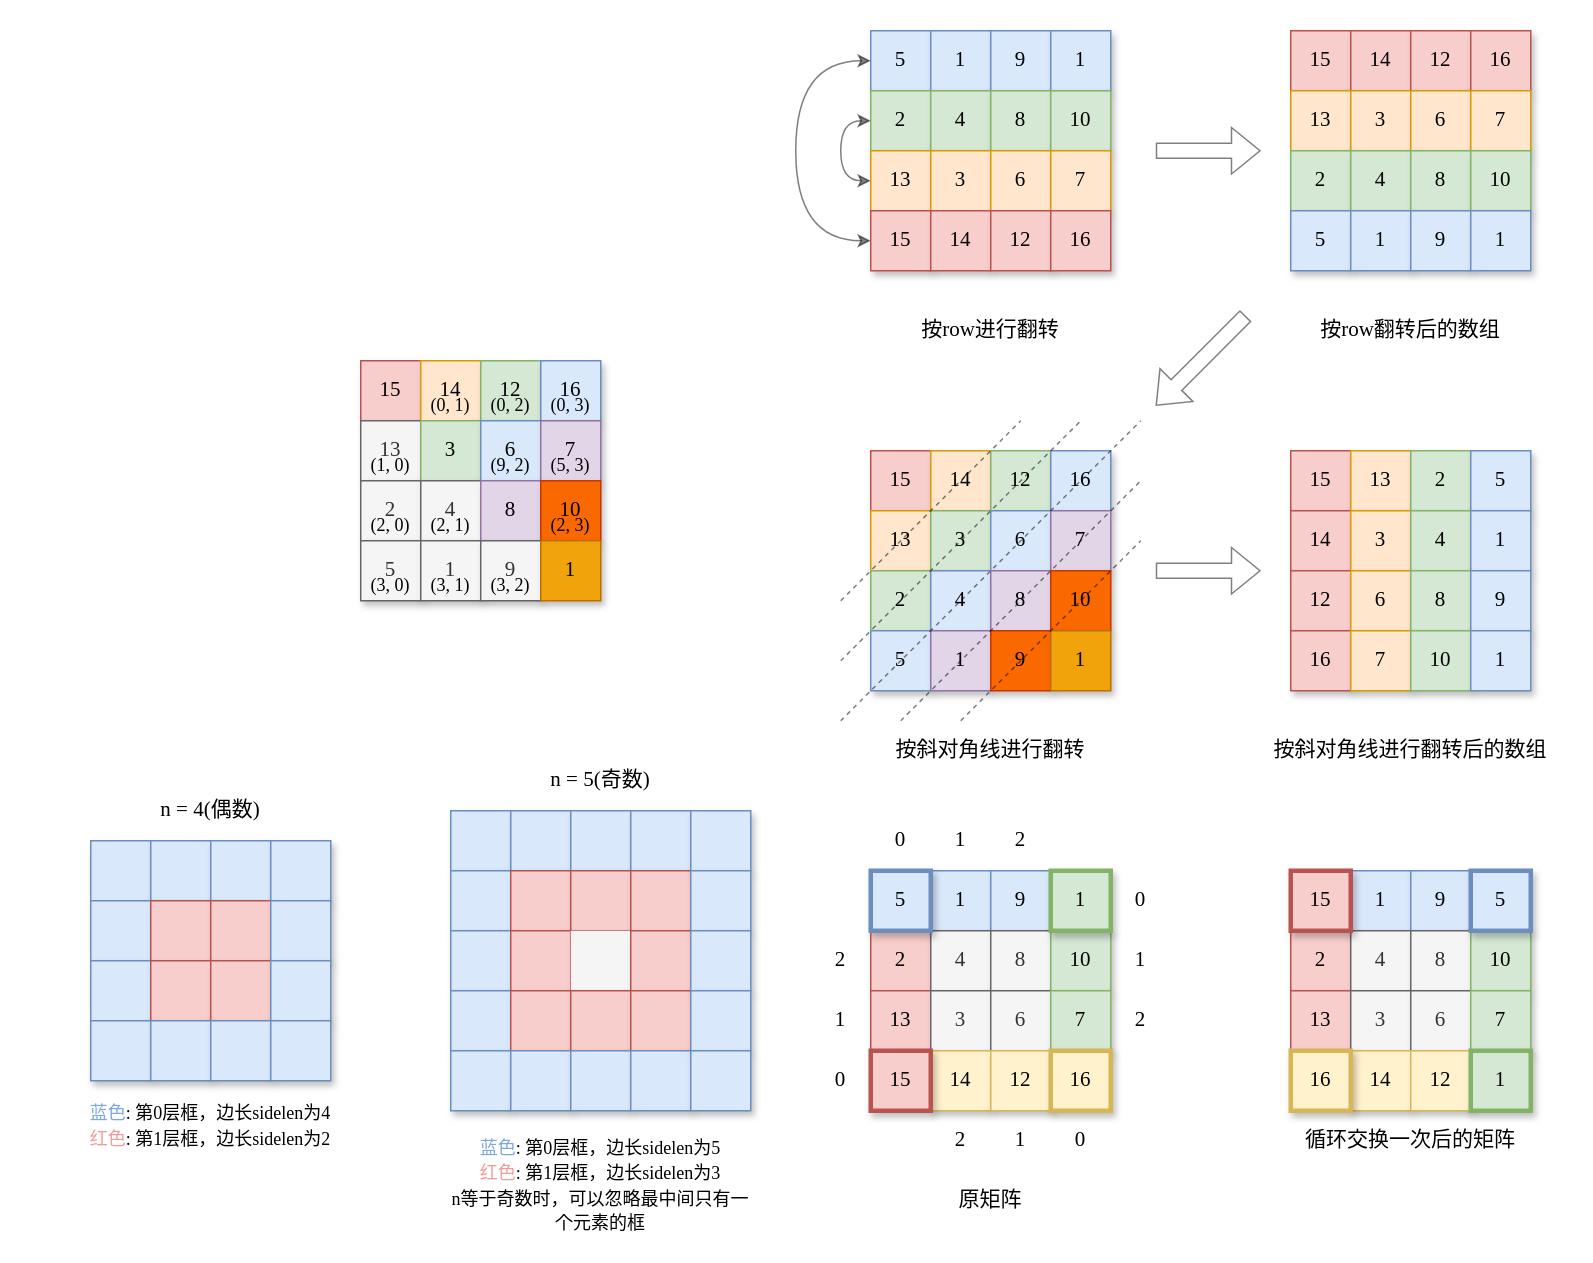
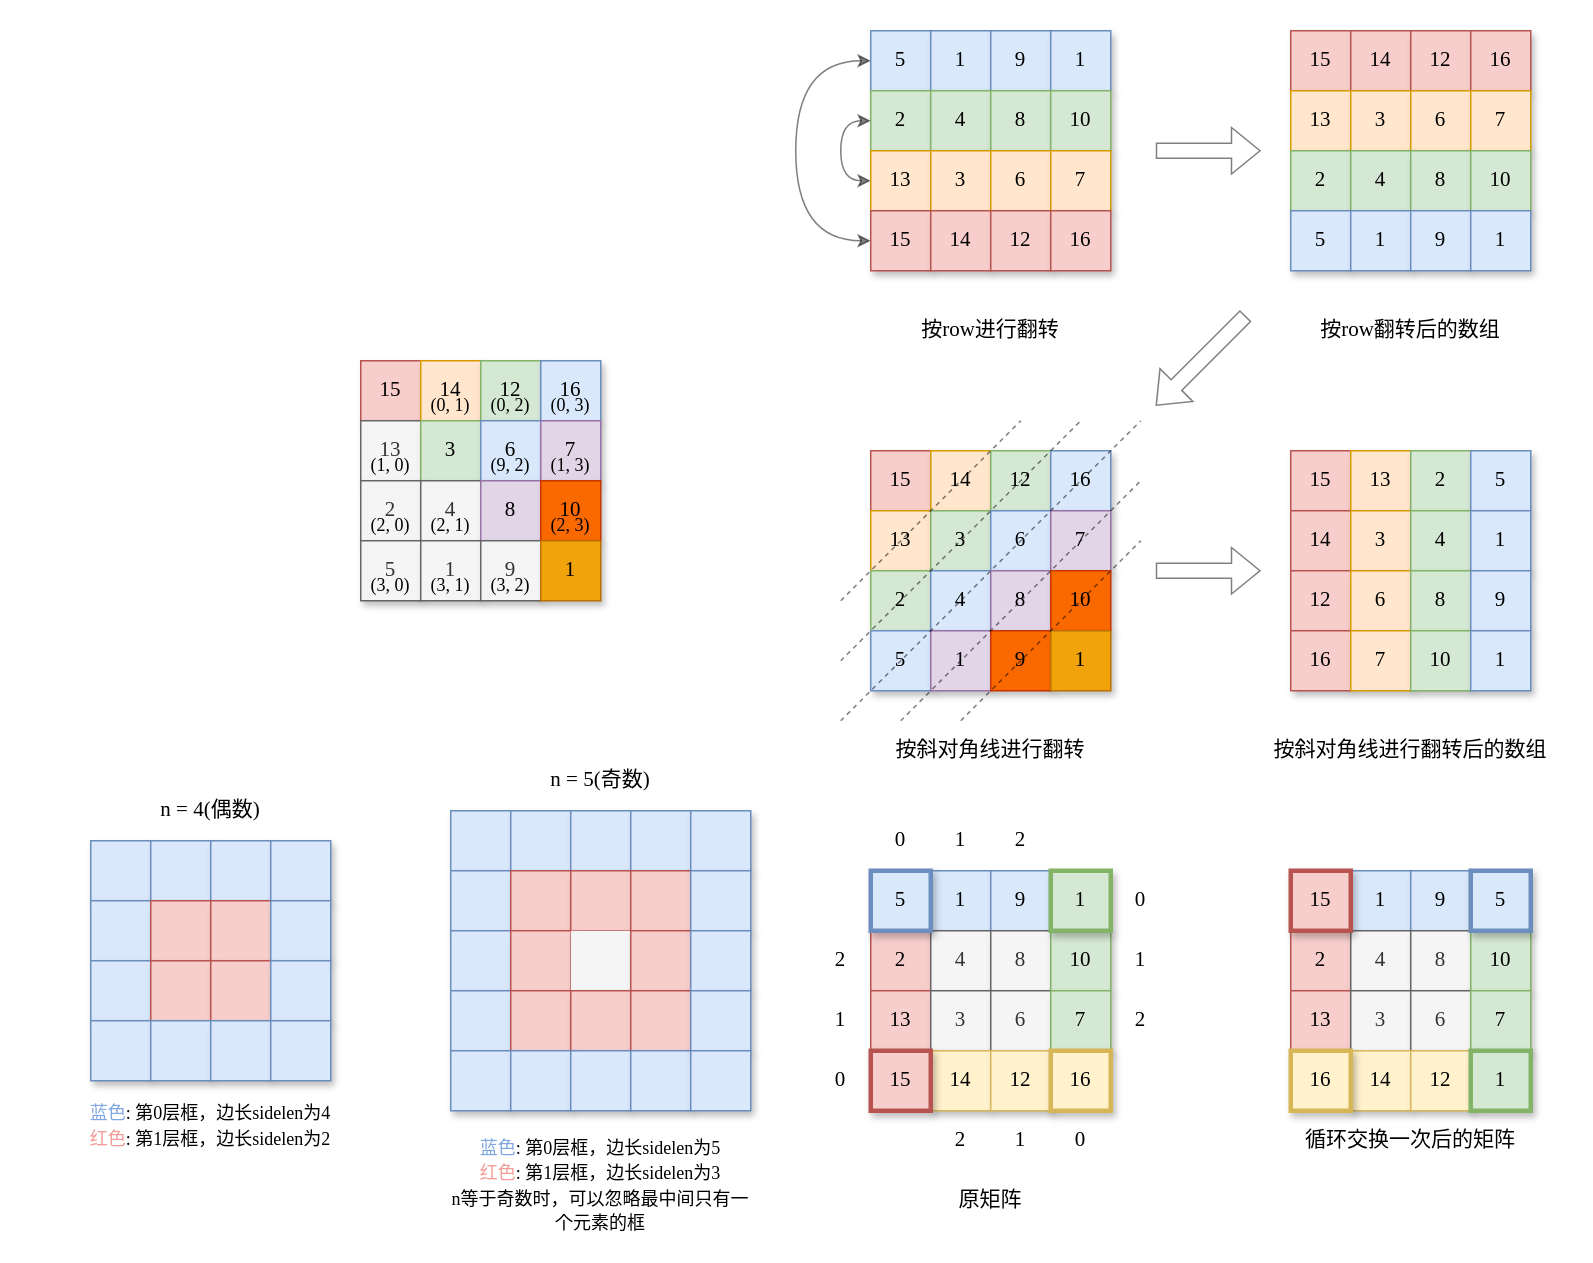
- <mxCell id="197" value="&lt;font color=&quot;#000000&quot;&gt;(5, 3)&lt;/font&gt;" style="text;html=1;strokeColor=none;fillColor=none;align=center;verticalAlign=middle;whiteSpace=wrap;rounded=0;fontFamily=Comic Sans MS;fontSize=12;fontColor=#F19C99;" parent="1" vertex="1"><mxGeometry x="360" y="300" width="40" height="20" as="geometry" /></mxCell>
+ <mxCell id="197" value="&lt;font color=&quot;#000000&quot;&gt;(1, 3)&lt;/font&gt;" style="text;html=1;strokeColor=none;fillColor=none;align=center;verticalAlign=middle;whiteSpace=wrap;rounded=0;fontFamily=Comic Sans MS;fontSize=12;fontColor=#F19C99;" parent="1" vertex="1"><mxGeometry x="360" y="300" width="40" height="20" as="geometry" /></mxCell>
